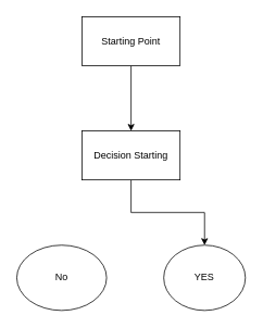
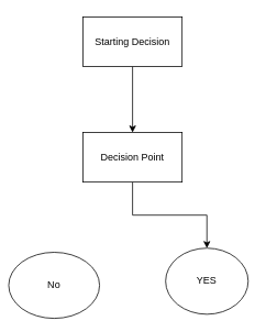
- <mxCell id="3" value="Starting Point" style="rounded=0;whiteSpace=wrap;html=1;" vertex="1" parent="1"><mxGeometry x="100" y="20" width="120" height="60" as="geometry" /></mxCell>
+ <mxCell id="3" value="Starting Decision" style="rounded=0;whiteSpace=wrap;html=1;" vertex="1" parent="1"><mxGeometry x="100" y="20" width="120" height="60" as="geometry" /></mxCell>
- <mxCell id="5" value="Decision Starting" style="rounded=0;whiteSpace=wrap;html=1;" vertex="1" parent="1"><mxGeometry x="100" y="160" width="120" height="60" as="geometry" /></mxCell>
+ <mxCell id="5" value="Decision Point" style="rounded=0;whiteSpace=wrap;html=1;" vertex="1" parent="1"><mxGeometry x="100" y="160" width="120" height="60" as="geometry" /></mxCell>
- <mxCell id="7" value="No" style="ellipse;whiteSpace=wrap;html=1;rounded=0;" vertex="1" parent="1"><mxGeometry x="20" y="300" width="110" height="80" as="geometry" /></mxCell>
+ <mxCell id="7" value="No" style="ellipse;whiteSpace=wrap;html=1;rounded=0;" vertex="1" parent="1"><mxGeometry x="10" y="305" width="110" height="80" as="geometry" /></mxCell>
